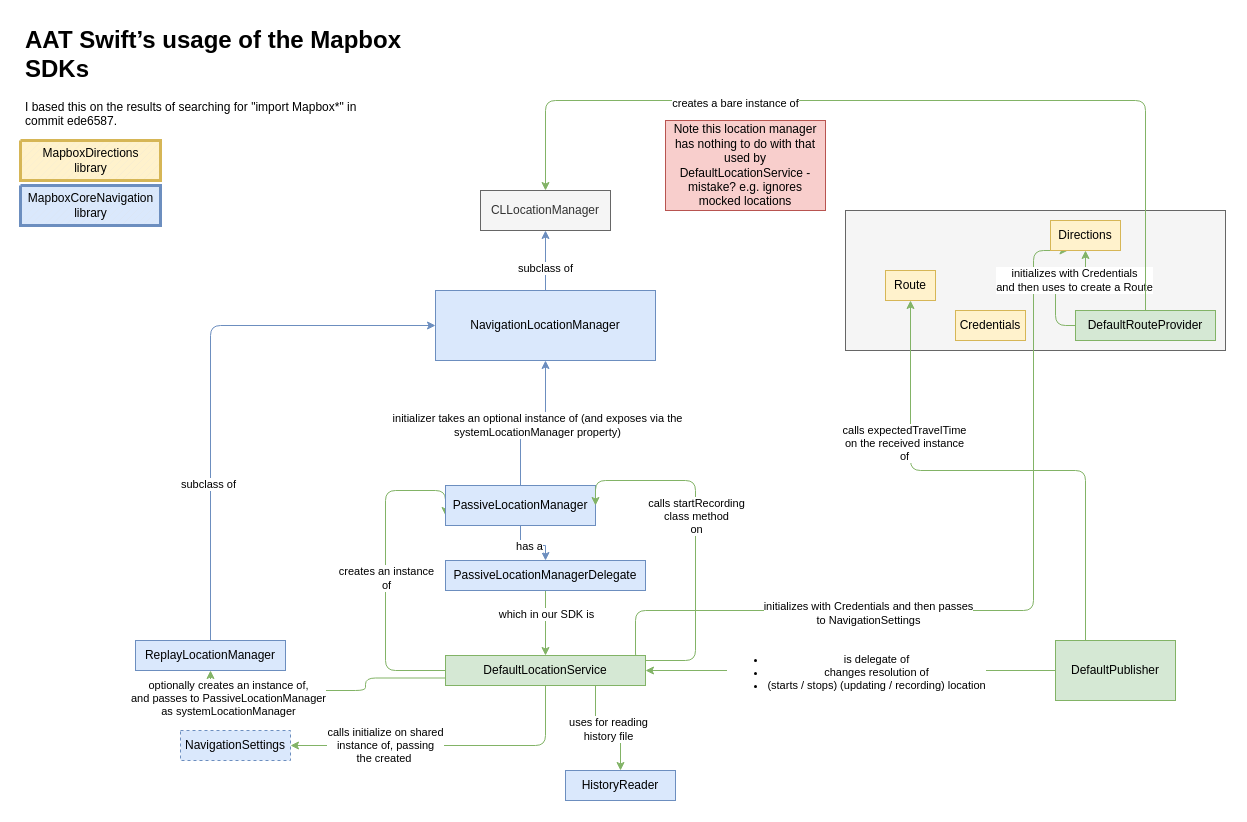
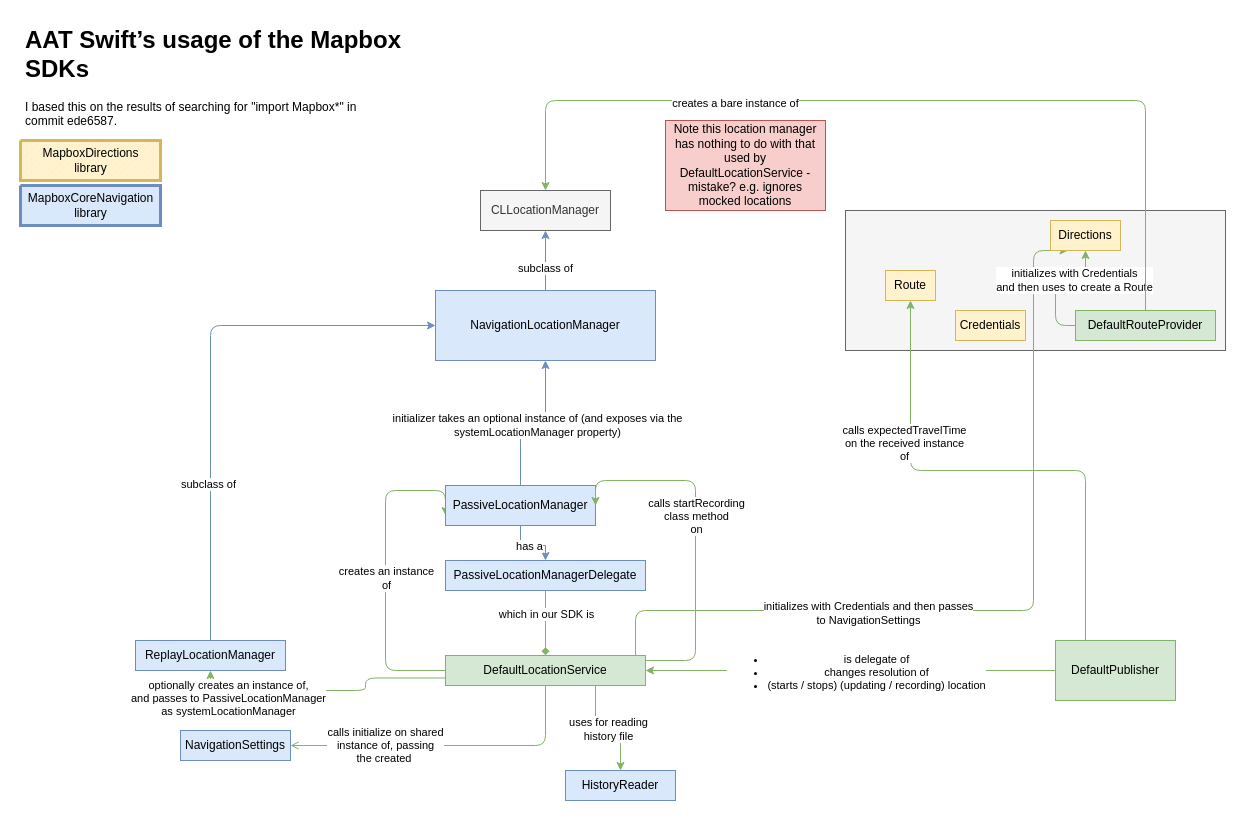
- <mxCell id="11" style="edgeStyle=orthogonalEdgeStyle;rounded=0;orthogonalLoop=1;jettySize=auto;html=1;exitX=0.5;exitY=1;exitDx=0;exitDy=0;fillColor=#d5e8d4;strokeColor=#82b366;" parent="1" source="13" target="28" edge="1"><mxGeometry relative="1" as="geometry" /></mxCell>
+ <mxCell id="11" style="edgeStyle=orthogonalEdgeStyle;rounded=0;orthogonalLoop=1;jettySize=auto;html=1;exitX=0.5;exitY=1;exitDx=0;exitDy=0;fillColor=#d5e8d4;strokeColor=#82b366;endArrow=diamond;" parent="1" source="13" target="28" edge="1"><mxGeometry relative="1" as="geometry" /></mxCell>
- <mxCell id="40" value="NavigationSettings" style="rounded=0;whiteSpace=wrap;html=1;fillColor=#dae8fc;strokeColor=#6c8ebf;dashed=1;" vertex="1" parent="1"><mxGeometry x="180" y="730" width="110" height="30" as="geometry" /></mxCell>
+ <mxCell id="40" value="NavigationSettings" style="rounded=0;whiteSpace=wrap;html=1;fillColor=#dae8fc;strokeColor=#6c8ebf;" vertex="1" parent="1"><mxGeometry x="180" y="730" width="110" height="30" as="geometry" /></mxCell>
- <mxCell id="18" style="edgeStyle=orthogonalEdgeStyle;rounded=1;orthogonalLoop=1;jettySize=auto;html=1;exitX=0.5;exitY=1;exitDx=0;exitDy=0;entryX=1;entryY=0.5;entryDx=0;entryDy=0;startArrow=none;startFill=0;endArrow=classic;endFill=1;fillColor=#d5e8d4;strokeColor=#82b366;" edge="1" parent="1" source="28" target="40"><mxGeometry relative="1" as="geometry" /></mxCell>
+ <mxCell id="18" style="edgeStyle=orthogonalEdgeStyle;rounded=1;orthogonalLoop=1;jettySize=auto;html=1;exitX=0.5;exitY=1;exitDx=0;exitDy=0;entryX=1;entryY=0.5;entryDx=0;entryDy=0;startArrow=none;startFill=0;endArrow=open;endFill=1;fillColor=#d5e8d4;strokeColor=#82b366;" edge="1" parent="1" source="28" target="40"><mxGeometry relative="1" as="geometry" /></mxCell>
